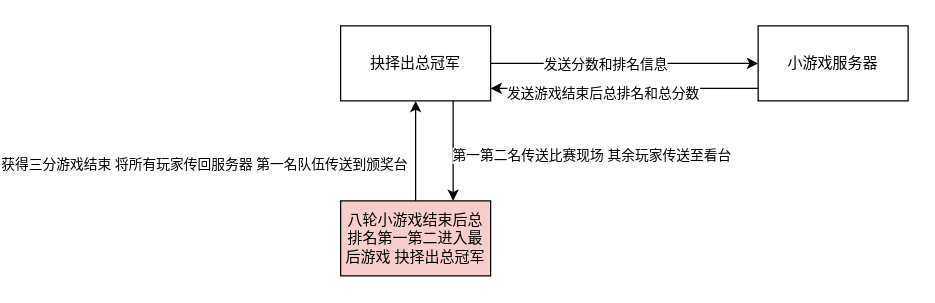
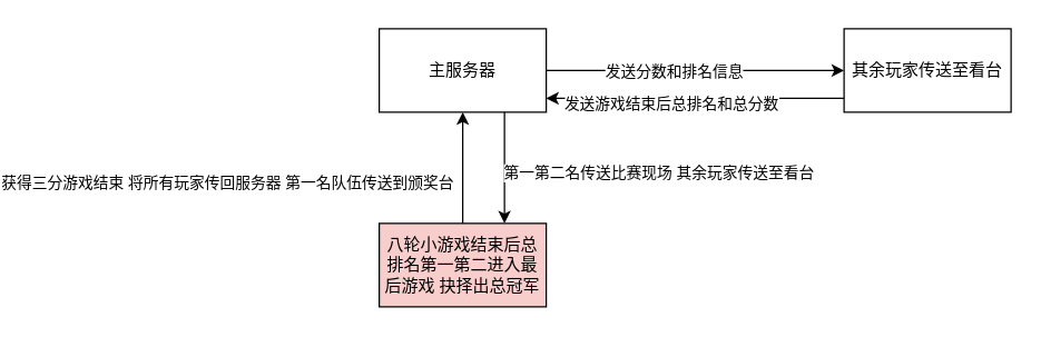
- <mxCell id="6" value="抉择出总冠军" style="rounded=0;whiteSpace=wrap;html=1;" vertex="1" parent="1"><mxGeometry x="20" y="20" width="120" height="60" as="geometry" /></mxCell>
+ <mxCell id="6" value="主服务器" style="rounded=0;whiteSpace=wrap;html=1;" vertex="1" parent="1"><mxGeometry x="20" y="20" width="120" height="60" as="geometry" /></mxCell>
- <mxCell id="9" value="小游戏服务器" style="whiteSpace=wrap;html=1;rounded=0;" vertex="1" parent="1"><mxGeometry x="354" y="20" width="120" height="60" as="geometry" /></mxCell>
+ <mxCell id="9" value="其余玩家传送至看台" style="whiteSpace=wrap;html=1;rounded=0;" vertex="1" parent="1"><mxGeometry x="354" y="20" width="120" height="60" as="geometry" /></mxCell>
